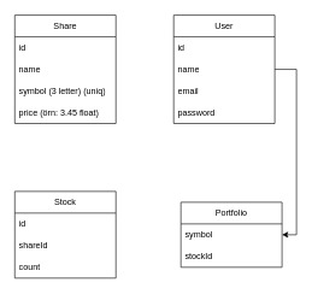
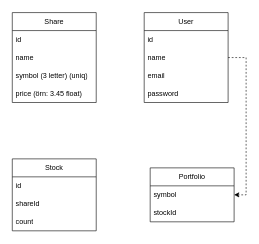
- <mxCell id="7" style="edgeStyle=orthogonalEdgeStyle;rounded=0;orthogonalLoop=1;jettySize=auto;html=1;entryX=1;entryY=0.5;entryDx=0;entryDy=0;" edge="1" parent="1" source="8" target="13"><mxGeometry relative="1" as="geometry"><Array as="points"><mxPoint x="410" y="95" /><mxPoint x="410" y="324" /></Array></mxGeometry></mxCell>
+ <mxCell id="7" style="edgeStyle=orthogonalEdgeStyle;rounded=0;orthogonalLoop=1;jettySize=auto;html=1;entryX=1;entryY=0.5;entryDx=0;entryDy=0;dashed=1;" edge="1" parent="1" source="8" target="13"><mxGeometry relative="1" as="geometry"><Array as="points"><mxPoint x="410" y="95" /><mxPoint x="410" y="324" /></Array></mxGeometry></mxCell>
